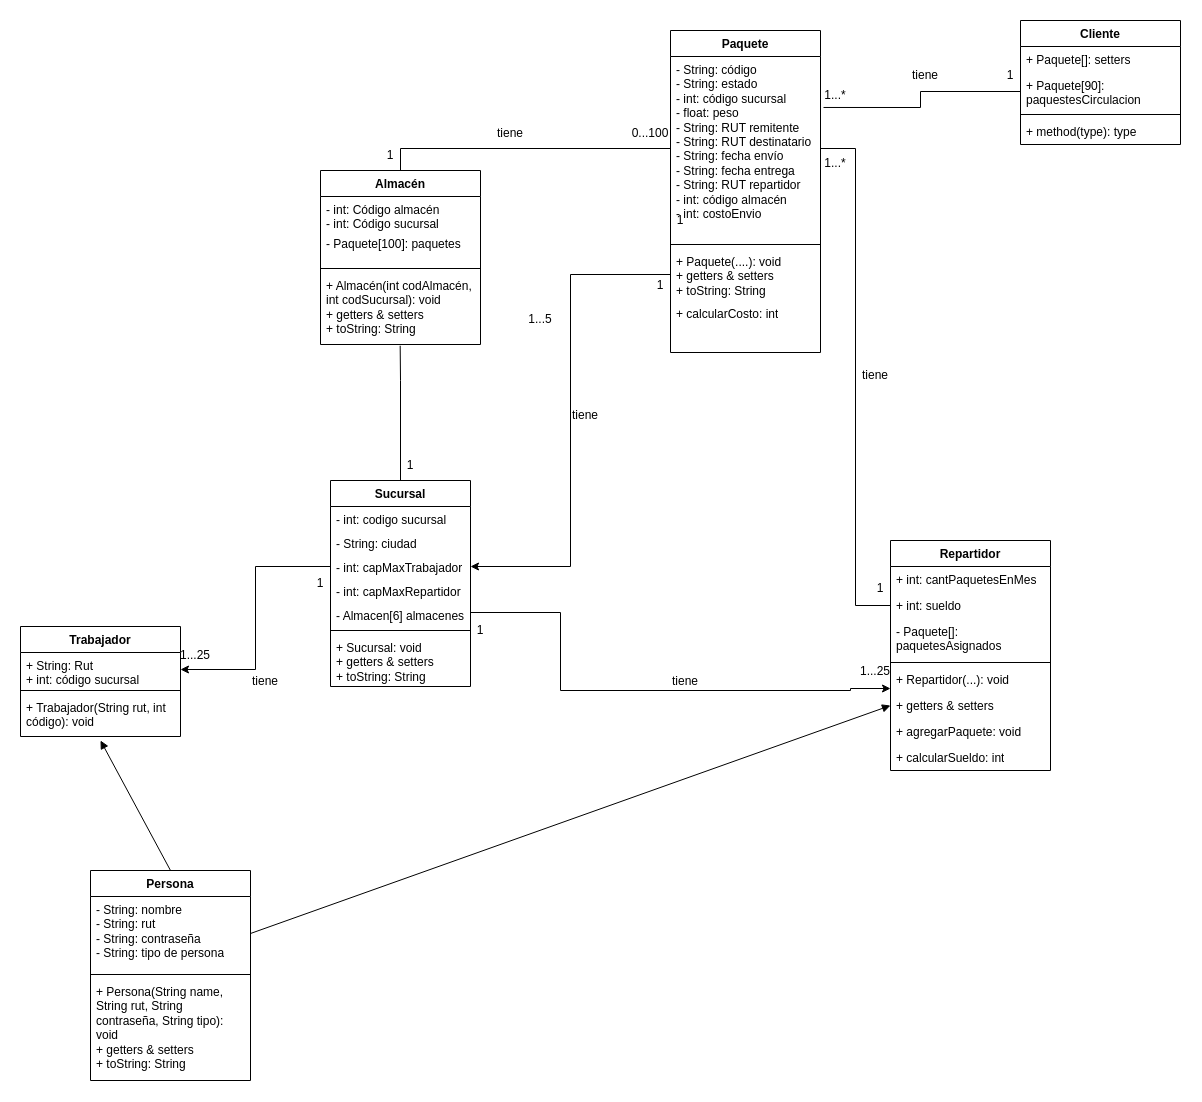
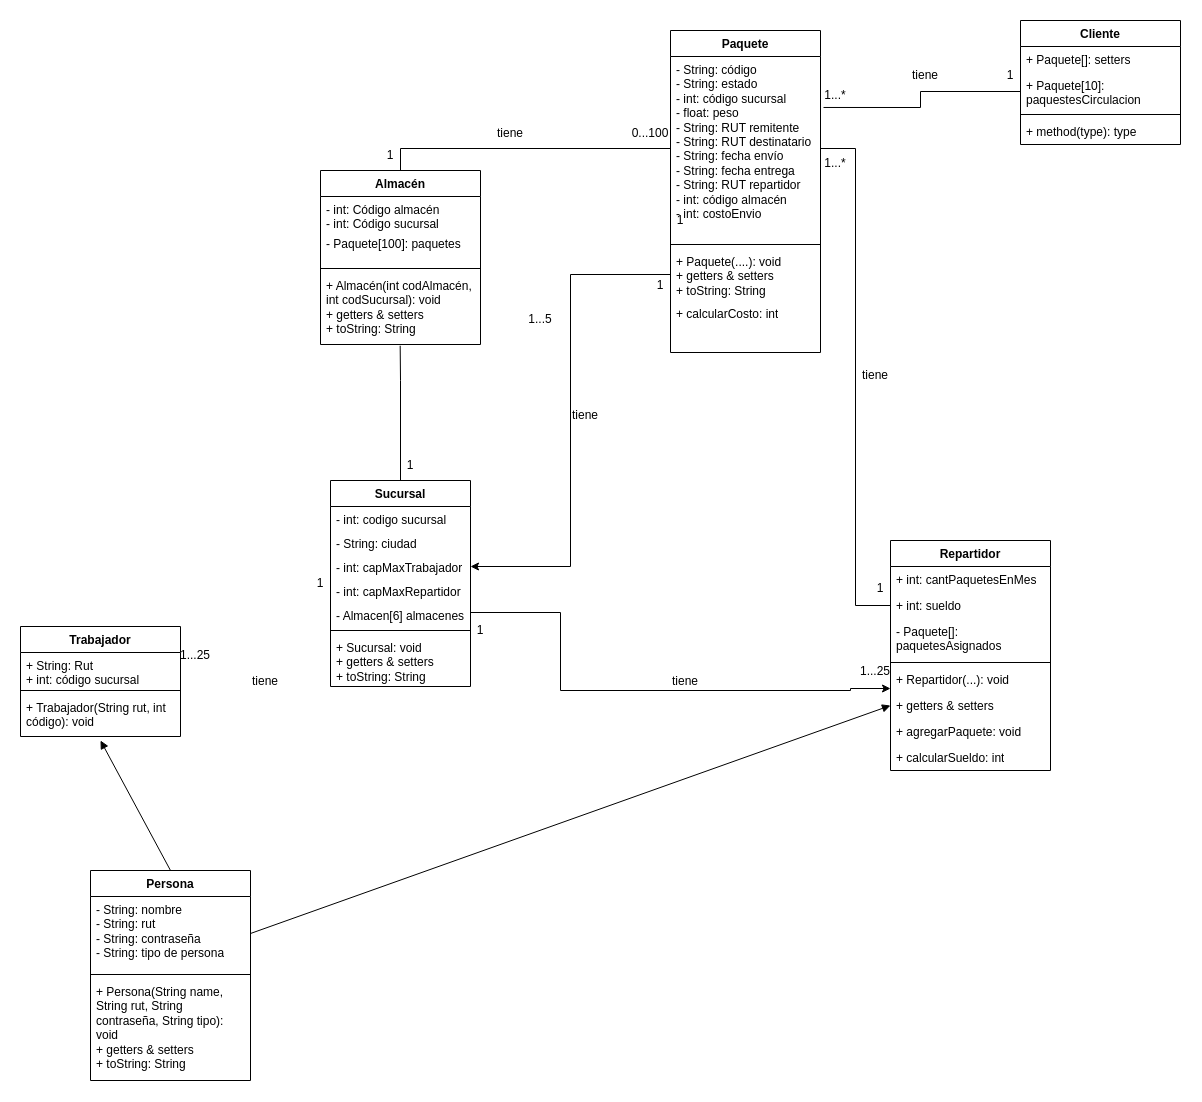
- <mxCell id="39" value="+ Paquete[90]: paquestesCirculacion" style="text;strokeColor=none;fillColor=none;align=left;verticalAlign=top;spacingLeft=4;spacingRight=4;overflow=hidden;rotatable=0;points=[[0,0.5],[1,0.5]];portConstraint=eastwest;whiteSpace=wrap;html=1;" vertex="1" parent="37"><mxGeometry y="52" width="160" height="38" as="geometry" /></mxCell>
+ <mxCell id="39" value="+ Paquete[10]: paquestesCirculacion" style="text;strokeColor=none;fillColor=none;align=left;verticalAlign=top;spacingLeft=4;spacingRight=4;overflow=hidden;rotatable=0;points=[[0,0.5],[1,0.5]];portConstraint=eastwest;whiteSpace=wrap;html=1;" vertex="1" parent="37"><mxGeometry y="52" width="160" height="38" as="geometry" /></mxCell>
- <mxCell id="68" style="edgeStyle=orthogonalEdgeStyle;rounded=0;orthogonalLoop=1;jettySize=auto;html=1;exitX=0;exitY=0.5;exitDx=0;exitDy=0;entryX=1;entryY=0.5;entryDx=0;entryDy=0;" edge="1" parent="1" source="5" target="15"><mxGeometry relative="1" as="geometry" /></mxCell>
